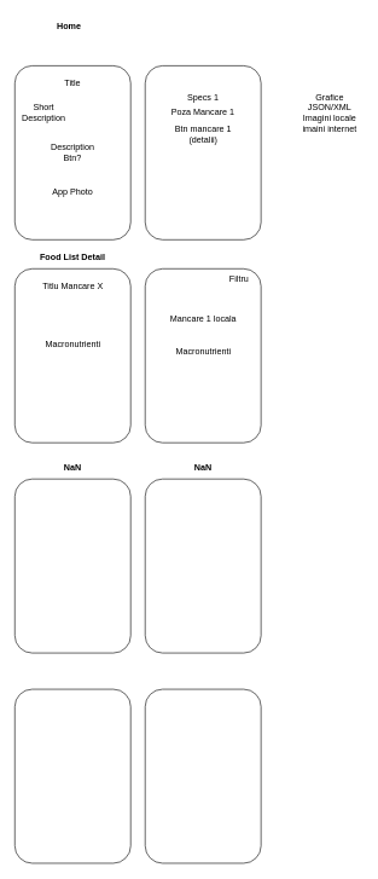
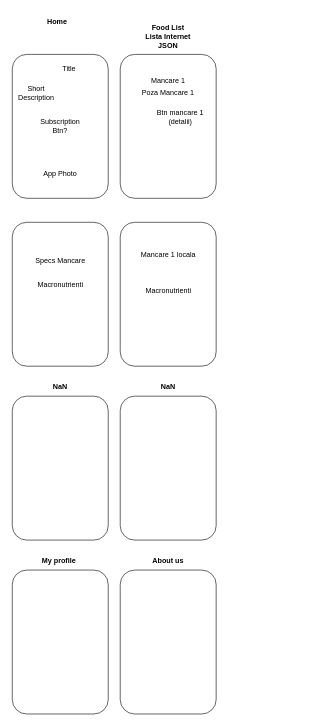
+ <mxCell id="5" value="Food List&lt;br&gt;Lista Internet&lt;br&gt;JSON" style="text;html=1;strokeColor=none;fillColor=none;align=center;verticalAlign=middle;whiteSpace=wrap;rounded=0;fontStyle=1" parent="1" vertex="1"><mxGeometry x="240" y="30" width="80" height="60" as="geometry" /></mxCell>
- <mxCell id="17" value="&lt;span style=&quot;font-weight: normal;&quot;&gt;Title&lt;/span&gt;" style="text;html=1;strokeColor=none;fillColor=none;align=center;verticalAlign=middle;whiteSpace=wrap;rounded=0;fontStyle=1" parent="1" vertex="1"><mxGeometry x="70" y="100" width="60" height="30" as="geometry" /></mxCell>
+ <mxCell id="17" value="&lt;span style=&quot;font-weight: normal;&quot;&gt;Title&lt;/span&gt;" style="text;html=1;strokeColor=none;fillColor=none;align=center;verticalAlign=middle;whiteSpace=wrap;rounded=0;fontStyle=1" parent="1" vertex="1"><mxGeometry x="85" y="100" width="60" height="30" as="geometry" /></mxCell>
- <mxCell id="21" value="&lt;span style=&quot;font-weight: 400;&quot;&gt;Specs 1&lt;/span&gt;" style="text;html=1;strokeColor=none;fillColor=none;align=center;verticalAlign=middle;whiteSpace=wrap;rounded=0;fontStyle=1" parent="1" vertex="1"><mxGeometry x="250" y="120" width="60" height="30" as="geometry" /></mxCell>
+ <mxCell id="21" value="&lt;span style=&quot;font-weight: 400;&quot;&gt;Mancare 1&lt;/span&gt;" style="text;html=1;strokeColor=none;fillColor=none;align=center;verticalAlign=middle;whiteSpace=wrap;rounded=0;fontStyle=1" parent="1" vertex="1"><mxGeometry x="250" y="120" width="60" height="30" as="geometry" /></mxCell>
- <mxCell id="30" value="Grafice&lt;br&gt;JSON/XML&lt;br&gt;Imagini locale&lt;br&gt;imaini internet&lt;br&gt;" style="text;html=1;strokeColor=none;fillColor=none;align=center;verticalAlign=middle;whiteSpace=wrap;rounded=0;" parent="1" vertex="1"><mxGeometry x="410" y="100" width="90" height="110" as="geometry" /></mxCell>
- <mxCell id="24" value="&lt;span style=&quot;font-weight: 400;&quot;&gt;Btn mancare 1 (detalii)&lt;br&gt;&lt;/span&gt;" style="text;html=1;strokeColor=none;fillColor=none;align=center;verticalAlign=middle;whiteSpace=wrap;rounded=0;fontStyle=1" parent="1" vertex="1"><mxGeometry x="227.5" y="170" width="105" height="30" as="geometry" /></mxCell>
+ <mxCell id="24" value="&lt;span style=&quot;font-weight: 400;&quot;&gt;Btn mancare 1 (detalii)&lt;br&gt;&lt;/span&gt;" style="text;html=1;strokeColor=none;fillColor=none;align=center;verticalAlign=middle;whiteSpace=wrap;rounded=0;fontStyle=1" parent="1" vertex="1"><mxGeometry x="247.5" y="180" width="105" height="30" as="geometry" /></mxCell>
- <mxCell id="20" value="&lt;span style=&quot;font-weight: 400;&quot;&gt;Description Btn?&lt;br&gt;&lt;/span&gt;" style="text;html=1;strokeColor=none;fillColor=none;align=center;verticalAlign=middle;whiteSpace=wrap;rounded=0;fontStyle=1" parent="1" vertex="1"><mxGeometry x="70" y="195" width="60" height="30" as="geometry" /></mxCell>
+ <mxCell id="20" value="&lt;span style=&quot;font-weight: 400;&quot;&gt;Subscription Btn?&lt;br&gt;&lt;/span&gt;" style="text;html=1;strokeColor=none;fillColor=none;align=center;verticalAlign=middle;whiteSpace=wrap;rounded=0;fontStyle=1" parent="1" vertex="1"><mxGeometry x="70" y="195" width="60" height="30" as="geometry" /></mxCell>
- <mxCell id="19" value="&lt;span style=&quot;font-weight: 400;&quot;&gt;App Photo&lt;/span&gt;" style="text;html=1;strokeColor=none;fillColor=none;align=center;verticalAlign=middle;whiteSpace=wrap;rounded=0;fontStyle=1" parent="1" vertex="1"><mxGeometry x="70" y="250" width="60" height="30" as="geometry" /></mxCell>
+ <mxCell id="19" value="&lt;span style=&quot;font-weight: 400;&quot;&gt;App Photo&lt;/span&gt;" style="text;html=1;strokeColor=none;fillColor=none;align=center;verticalAlign=middle;whiteSpace=wrap;rounded=0;fontStyle=1" parent="1" vertex="1"><mxGeometry x="70" y="275" width="60" height="30" as="geometry" /></mxCell>
- <mxCell id="7" value="Food List Detail" style="text;html=1;strokeColor=none;fillColor=none;align=center;verticalAlign=middle;whiteSpace=wrap;rounded=0;fontStyle=1" parent="1" vertex="1"><mxGeometry x="45" y="340" width="110" height="30" as="geometry" /></mxCell>
- <mxCell id="29" value="&lt;span style=&quot;font-weight: 400;&quot;&gt;Filtru&lt;/span&gt;" style="text;html=1;strokeColor=none;fillColor=none;align=center;verticalAlign=middle;whiteSpace=wrap;rounded=0;fontStyle=1" parent="1" vertex="1"><mxGeometry x="300" y="370" width="60" height="30" as="geometry" /></mxCell>
- <mxCell id="23" value="&lt;span style=&quot;font-weight: 400;&quot;&gt;Titlu Mancare X&lt;/span&gt;" style="text;html=1;strokeColor=none;fillColor=none;align=center;verticalAlign=middle;whiteSpace=wrap;rounded=0;fontStyle=1" parent="1" vertex="1"><mxGeometry x="47.5" y="380" width="105" height="30" as="geometry" /></mxCell>
+ <mxCell id="26" value="&lt;span style=&quot;font-weight: 400;&quot;&gt;Specs Mancare&lt;/span&gt;" style="text;html=1;strokeColor=none;fillColor=none;align=center;verticalAlign=middle;whiteSpace=wrap;rounded=0;fontStyle=1" parent="1" vertex="1"><mxGeometry x="47.5" y="420" width="105" height="30" as="geometry" /></mxCell>
- <mxCell id="27" value="&lt;span style=&quot;font-weight: 400;&quot;&gt;Mancare 1 locala&lt;/span&gt;" style="text;html=1;strokeColor=none;fillColor=none;align=center;verticalAlign=middle;whiteSpace=wrap;rounded=0;fontStyle=1" parent="1" vertex="1"><mxGeometry x="227.5" y="425" width="105" height="30" as="geometry" /></mxCell>
+ <mxCell id="27" value="&lt;span style=&quot;font-weight: 400;&quot;&gt;Mancare 1 locala&lt;/span&gt;" style="text;html=1;strokeColor=none;fillColor=none;align=center;verticalAlign=middle;whiteSpace=wrap;rounded=0;fontStyle=1" parent="1" vertex="1"><mxGeometry x="227.5" y="410" width="105" height="30" as="geometry" /></mxCell>
+ <mxCell id="14" value="My profile" style="text;html=1;strokeColor=none;fillColor=none;align=center;verticalAlign=middle;whiteSpace=wrap;rounded=0;fontStyle=1" parent="1" vertex="1"><mxGeometry x="67.5" y="920" width="60" height="30" as="geometry" /></mxCell>
+ <mxCell id="16" value="About us" style="text;html=1;strokeColor=none;fillColor=none;align=center;verticalAlign=middle;whiteSpace=wrap;rounded=0;fontStyle=1" parent="1" vertex="1"><mxGeometry x="250" y="920" width="60" height="30" as="geometry" /></mxCell>
